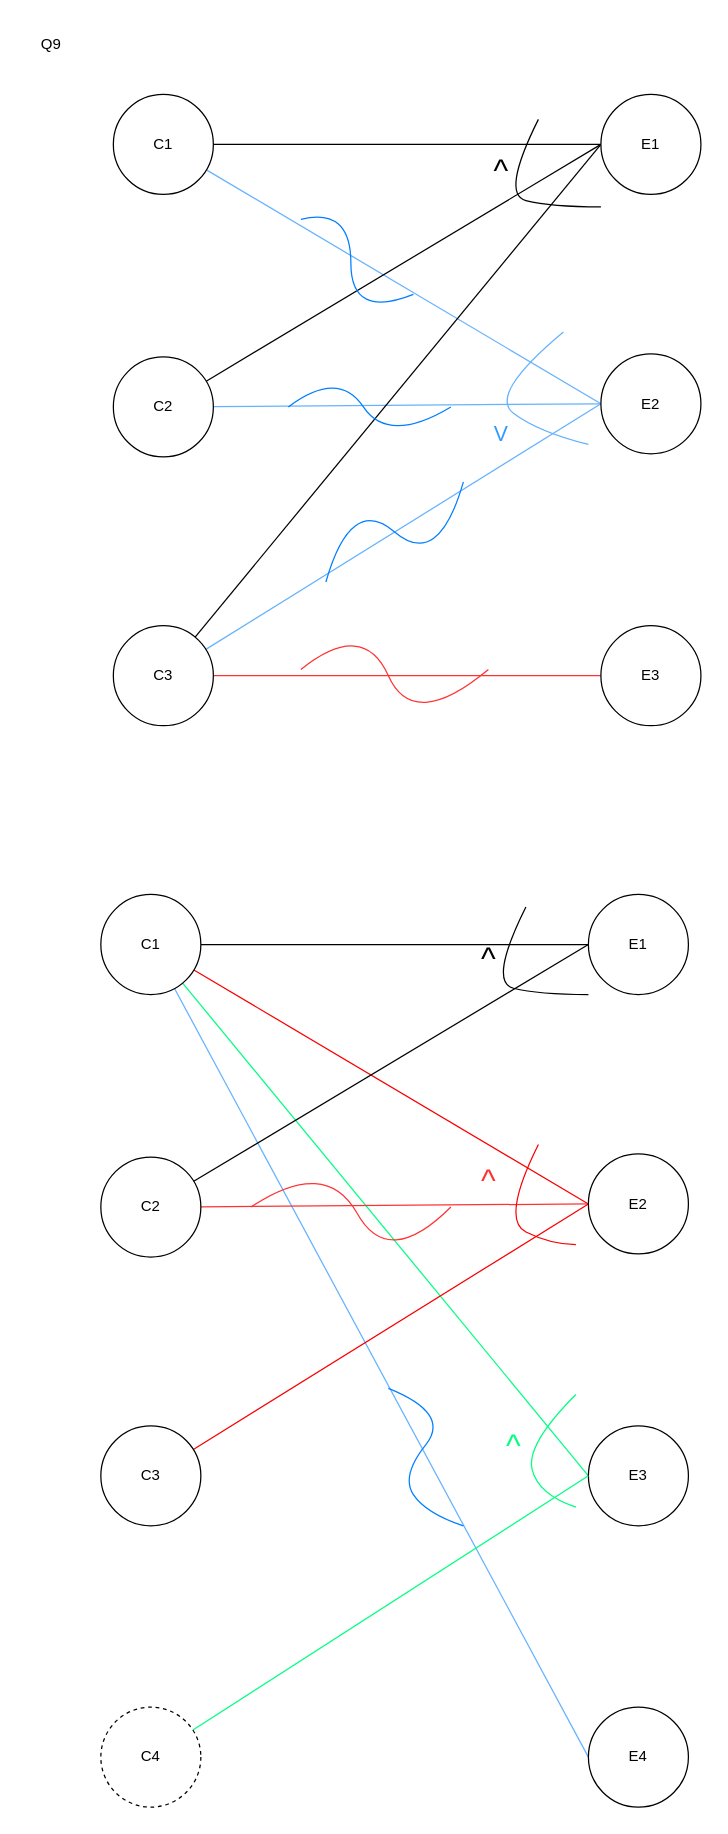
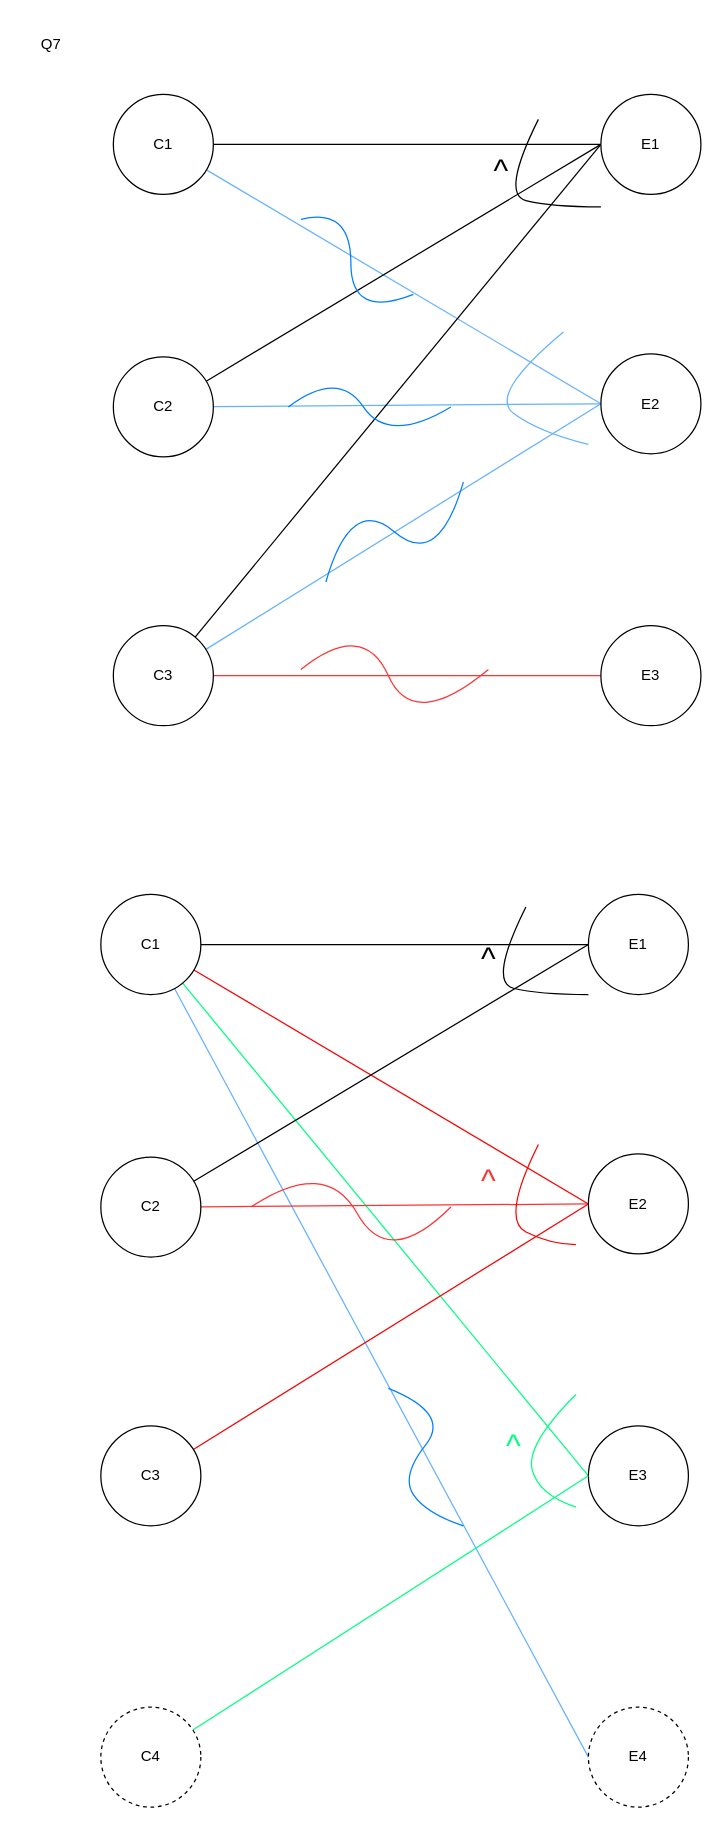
- <mxCell id="23" value="Q9" style="text;html=1;align=center;verticalAlign=middle;resizable=0;points=[];autosize=1;strokeColor=none;fillColor=none;" vertex="1" parent="1"><mxGeometry x="20" y="20" width="40" height="30" as="geometry" /></mxCell>
+ <mxCell id="23" value="Q7" style="text;html=1;align=center;verticalAlign=middle;resizable=0;points=[];autosize=1;strokeColor=none;fillColor=none;" vertex="1" parent="1"><mxGeometry x="20" y="20" width="40" height="30" as="geometry" /></mxCell>
- <mxCell id="18" value="&lt;font style=&quot;font-size: 17px;&quot;&gt;V&lt;/font&gt;" style="text;html=1;align=center;verticalAlign=middle;resizable=0;points=[];autosize=1;fontSize=11;fontFamily=Helvetica;fontColor=#3399FF;" parent="1" vertex="1"><mxGeometry x="385" y="332.5" width="30" height="30" as="geometry" /></mxCell>
- <mxCell id="39" value="E4" style="ellipse;whiteSpace=wrap;html=1;aspect=fixed;" vertex="1" parent="1"><mxGeometry x="470" y="1365" width="80" height="80" as="geometry" /></mxCell>
+ <mxCell id="39" value="E4" style="ellipse;whiteSpace=wrap;html=1;aspect=fixed;dashed=1;" vertex="1" parent="1"><mxGeometry x="470" y="1365" width="80" height="80" as="geometry" /></mxCell>
